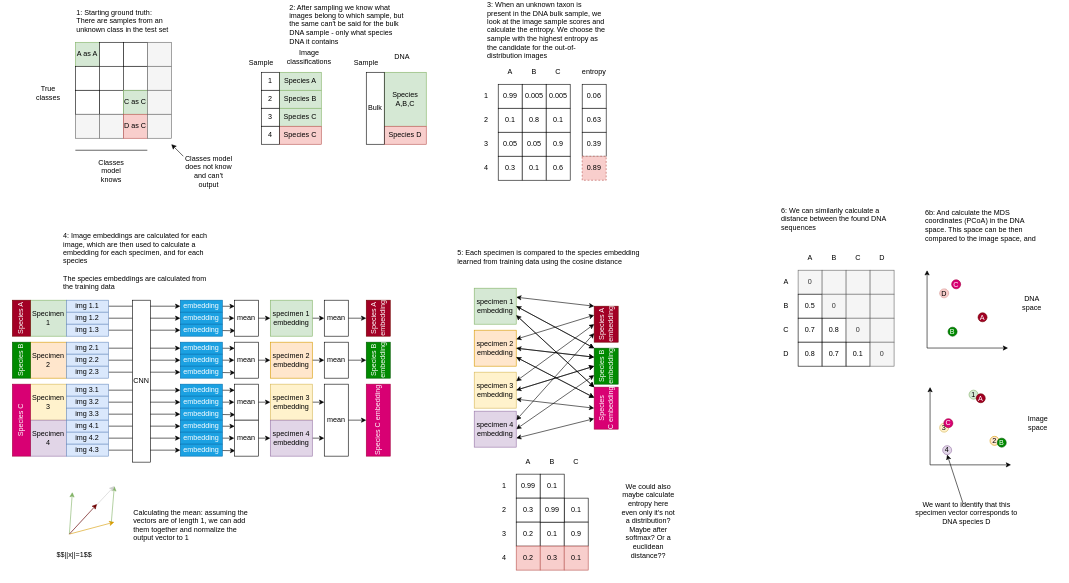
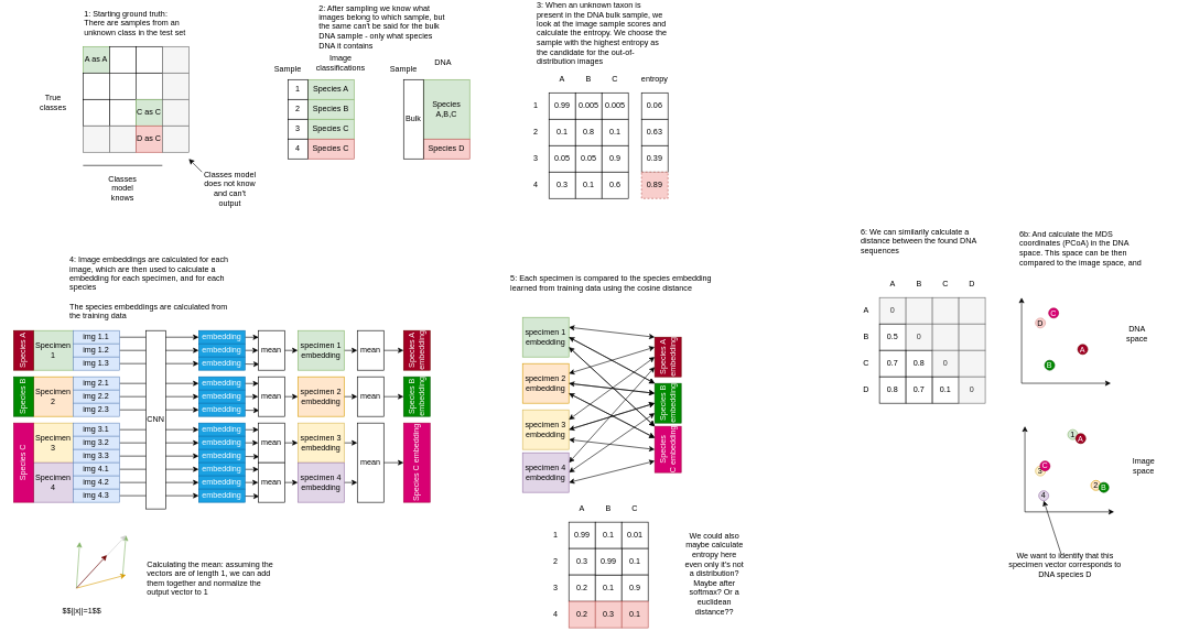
- <mxCell id="149" value="5: Each specimen is compared to the species embedding learned from training data using the cosine distance" style="text;html=1;strokeColor=none;fillColor=none;align=left;verticalAlign=middle;whiteSpace=wrap;rounded=0;" parent="1" vertex="1"><mxGeometry x="760" y="390" width="320" height="75" as="geometry" /></mxCell>
+ <mxCell id="149" value="5: Each specimen is compared to the species embedding learned from training data using the cosine distance" style="text;html=1;strokeColor=none;fillColor=none;align=left;verticalAlign=middle;whiteSpace=wrap;rounded=0;" parent="1" vertex="1"><mxGeometry x="770" y="390" width="320" height="75" as="geometry" /></mxCell>
+ <mxCell id="158" value="0.01" style="rounded=0;whiteSpace=wrap;html=1;" parent="1" vertex="1"><mxGeometry x="940" y="790" width="40" height="40" as="geometry" /></mxCell>
